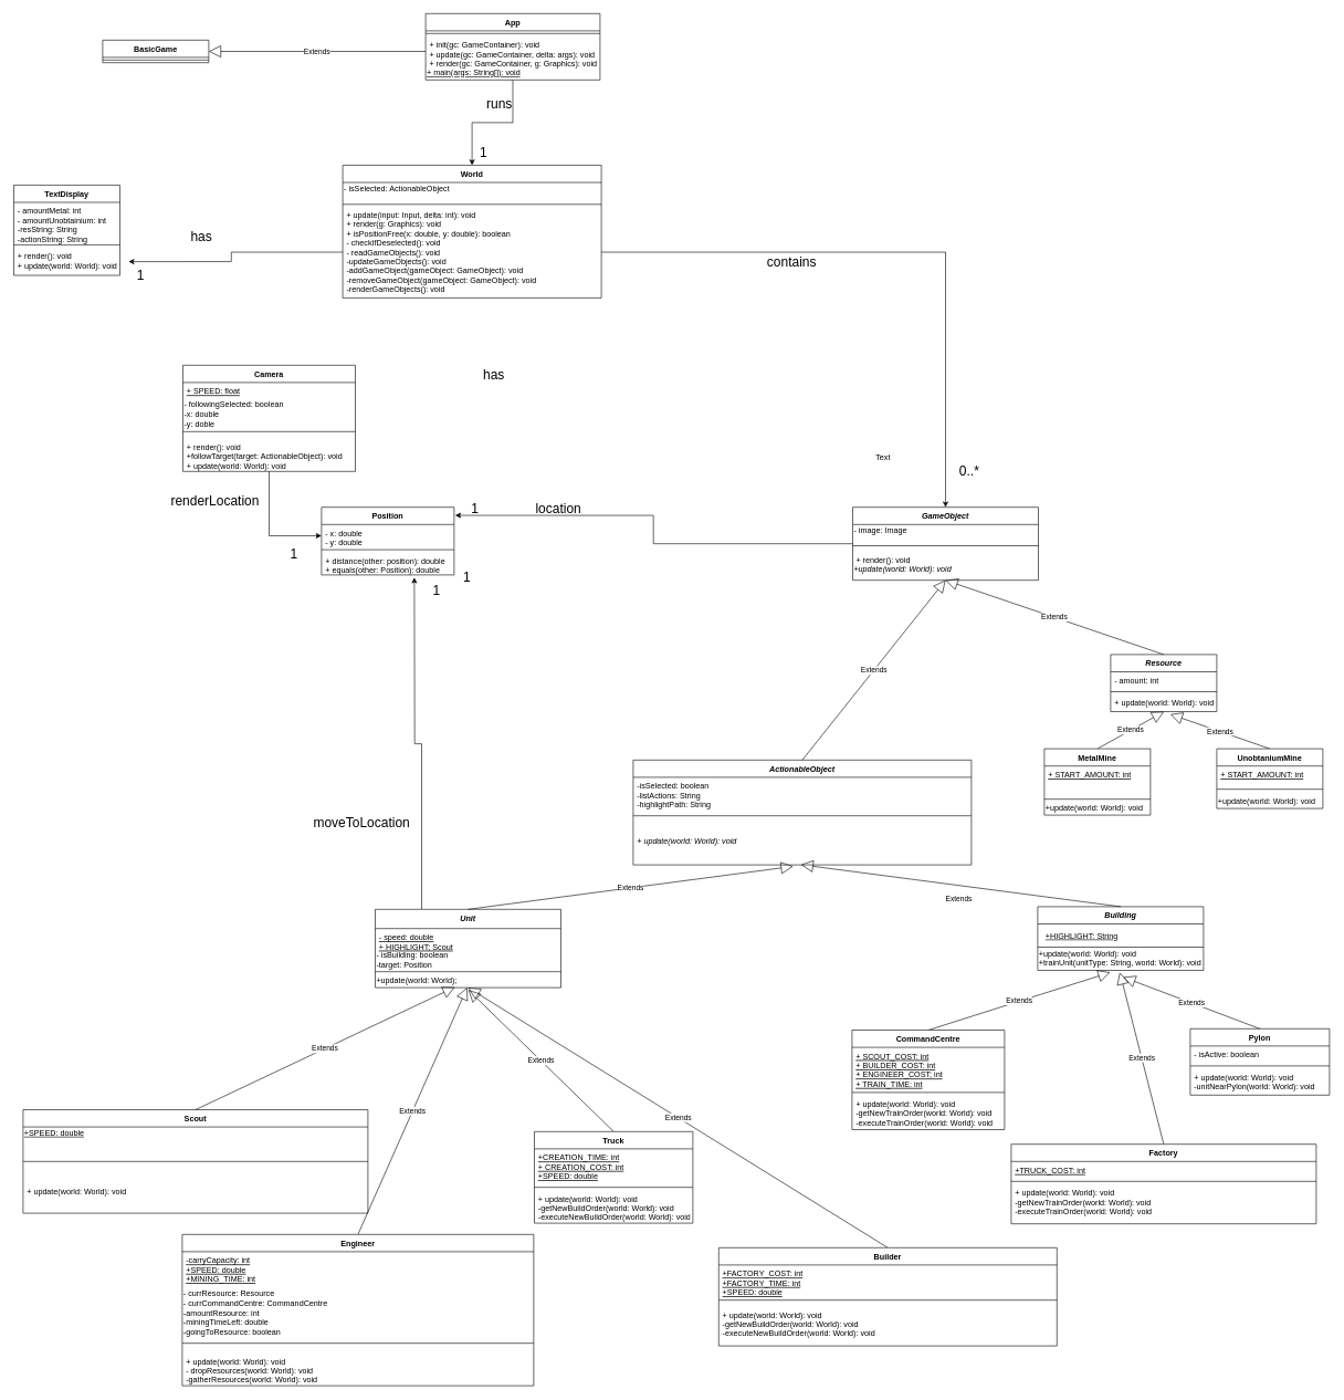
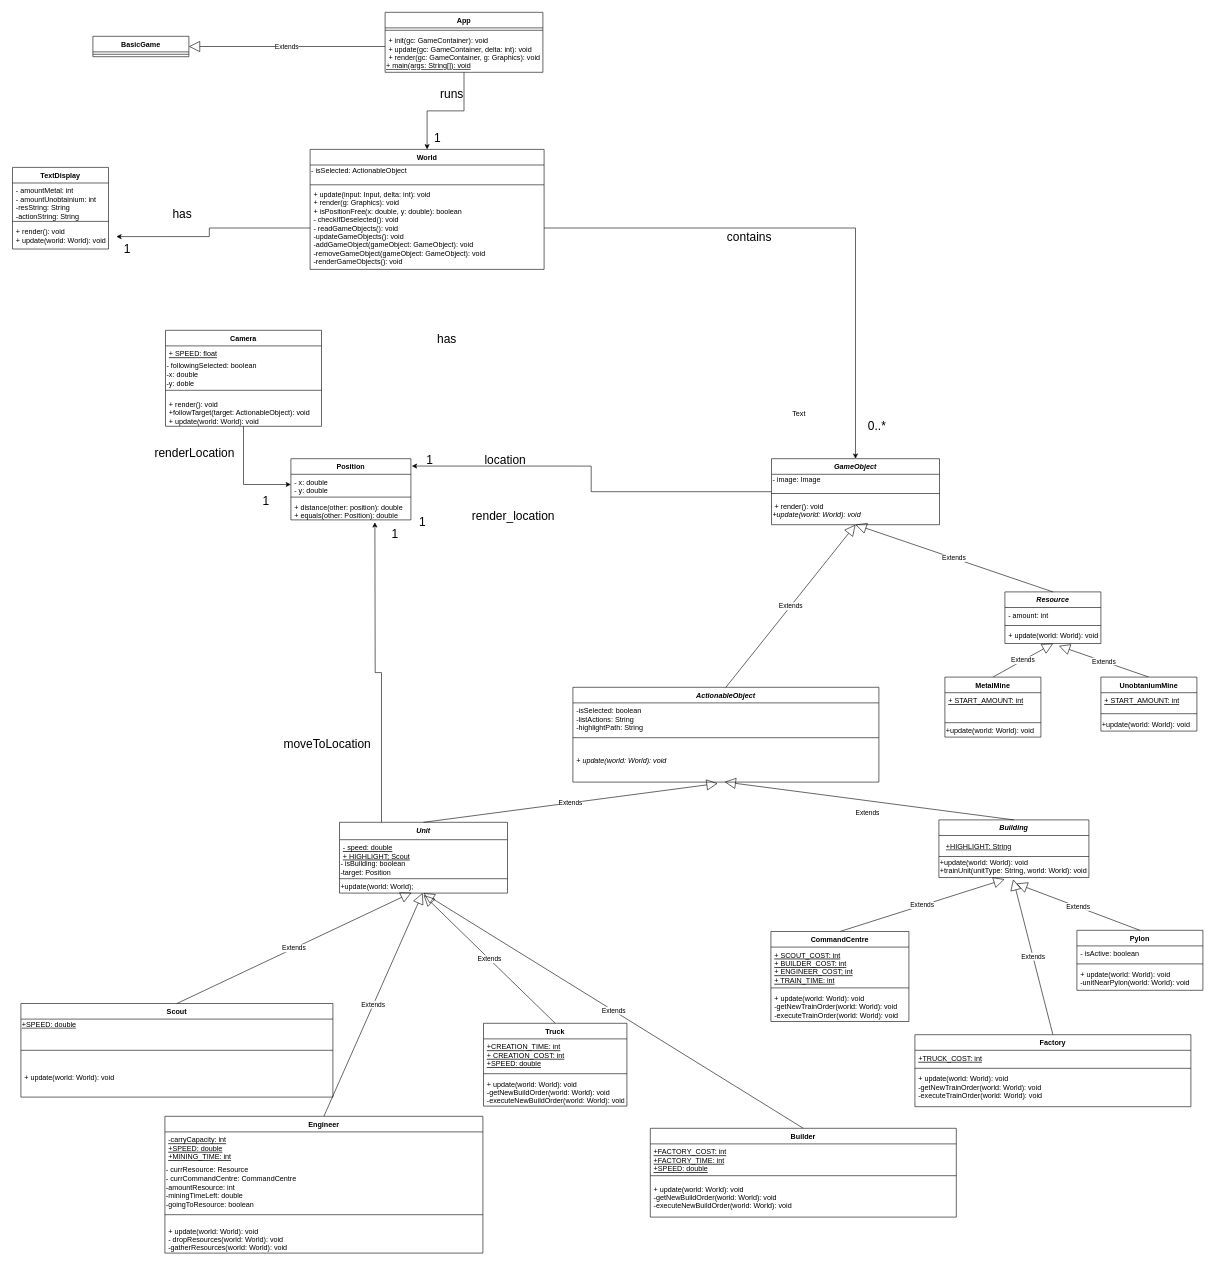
- <mxCell id="110" value="+ init(gc: GameContainer): void&#10;+ update(gc: GameContainer, delta: args): void&#10;+ render(gc: GameContainer, g: Graphics): void&#10;&#10;" style="text;strokeColor=none;fillColor=none;align=left;verticalAlign=top;spacingLeft=4;spacingRight=4;overflow=hidden;rotatable=0;points=[[0,0.5],[1,0.5]];portConstraint=eastwest;" parent="108" vertex="1"><mxGeometry y="34" width="263" height="46" as="geometry" /></mxCell>
+ <mxCell id="110" value="+ init(gc: GameContainer): void&#10;+ update(gc: GameContainer, delta: int): void&#10;+ render(gc: GameContainer, g: Graphics): void&#10;&#10;" style="text;strokeColor=none;fillColor=none;align=left;verticalAlign=top;spacingLeft=4;spacingRight=4;overflow=hidden;rotatable=0;points=[[0,0.5],[1,0.5]];portConstraint=eastwest;" parent="108" vertex="1"><mxGeometry y="34" width="263" height="46" as="geometry" /></mxCell>
- <mxCell id="95" value="&lt;font style=&quot;font-size: 20px&quot;&gt;contains&lt;/font&gt;" style="text;html=1;resizable=0;points=[];autosize=1;align=left;verticalAlign=top;spacingTop=-4;" parent="1" vertex="1"><mxGeometry x="1154" y="378.5" width="90" height="20" as="geometry" /></mxCell>
+ <mxCell id="95" value="&lt;font style=&quot;font-size: 20px&quot;&gt;contains&lt;/font&gt;" style="text;html=1;resizable=0;points=[];autosize=1;align=left;verticalAlign=top;spacingTop=-4;" parent="1" vertex="1"><mxGeometry x="1209" y="378.5" width="90" height="20" as="geometry" /></mxCell>
+ <mxCell id="98" value="&lt;font style=&quot;font-size: 20px&quot;&gt;render_location&lt;/font&gt;" style="text;html=1;resizable=0;points=[];autosize=1;align=left;verticalAlign=top;spacingTop=-4;" parent="1" vertex="1"><mxGeometry x="784" y="845" width="150" height="20" as="geometry" /></mxCell>
